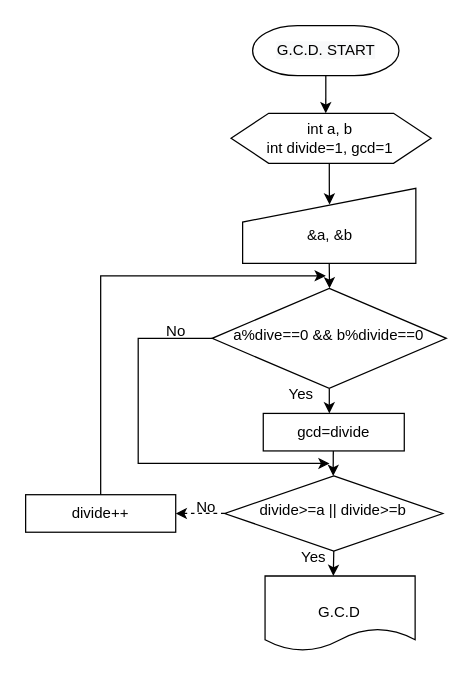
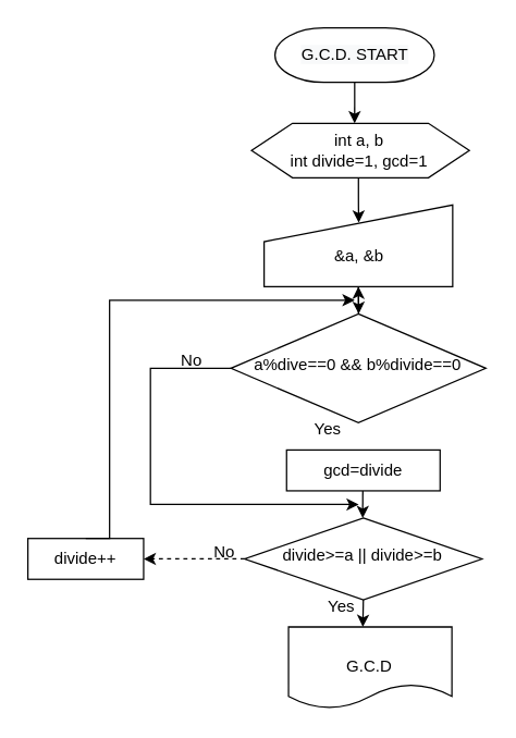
- <mxCell id="2" value="" style="edgeStyle=orthogonalEdgeStyle;orthogonalLoop=1;jettySize=auto;html=1;entryX=0.468;entryY=0;entryDx=0;entryDy=0;entryPerimeter=0;" edge="1" parent="1" source="3" target="9"><mxGeometry relative="1" as="geometry" /></mxCell>
+ <mxCell id="2" value="" style="edgeStyle=orthogonalEdgeStyle;orthogonalLoop=1;jettySize=auto;html=1;" edge="1" parent="1" source="3" target="5"><mxGeometry relative="1" as="geometry" /></mxCell>
- <mxCell id="13" value="divide++" style="rounded=0;whiteSpace=wrap;html=1;shadow=0;glass=0;strokeWidth=1;" vertex="1" parent="1"><mxGeometry x="20" y="395" width="120" height="30" as="geometry" /></mxCell>
+ <mxCell id="13" value="divide++" style="rounded=0;whiteSpace=wrap;html=1;shadow=0;glass=0;strokeWidth=1;" vertex="1" parent="1"><mxGeometry x="20" y="395" width="85" height="30" as="geometry" /></mxCell>
